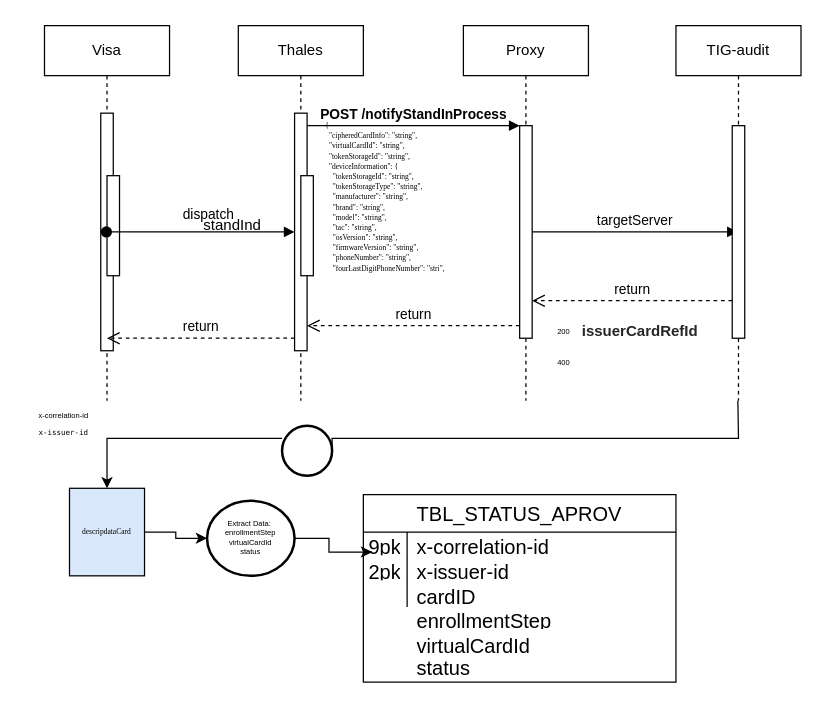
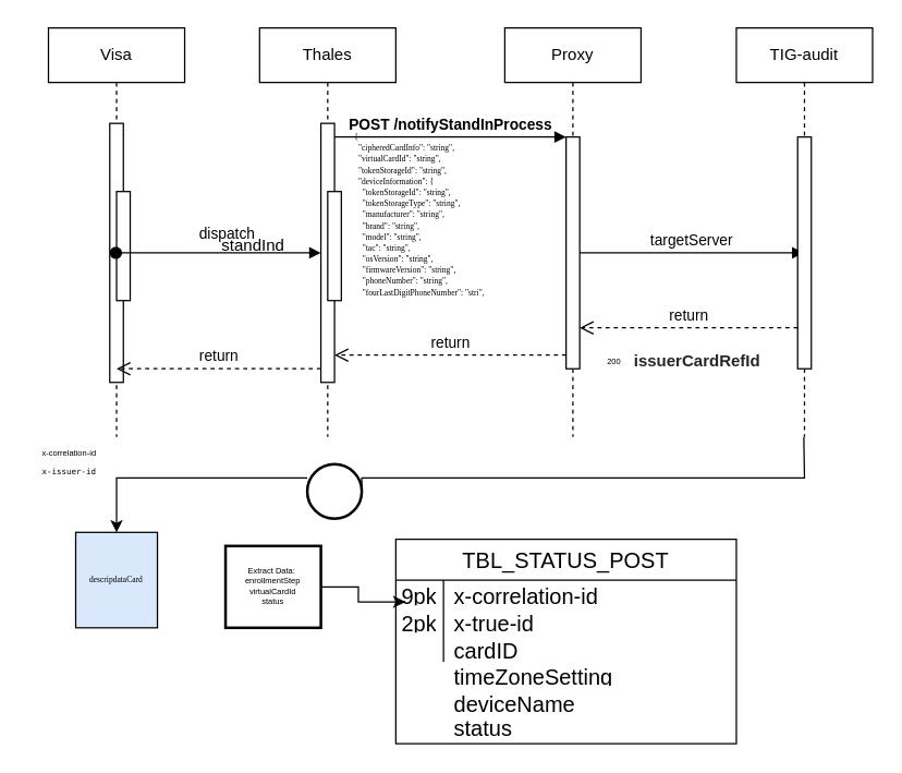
- <mxCell id="25" value="400" style="text;html=1;align=center;verticalAlign=middle;resizable=0;points=[];autosize=1;strokeColor=none;fillColor=none;fontSize=6;fontFamily=Helvetica;" vertex="1" parent="1"><mxGeometry x="435" y="280" width="30" height="20" as="geometry" /></mxCell>
- <mxCell id="31" value="TBL_STATUS_APROV" style="shape=table;startSize=30;container=1;collapsible=0;childLayout=tableLayout;fixedRows=1;rowLines=0;fontStyle=0;strokeColor=default;fontSize=16;fontFamily=Helvetica;" vertex="1" parent="1"><mxGeometry x="290" y="395" width="250" height="150" as="geometry" /></mxCell>
+ <mxCell id="31" value="TBL_STATUS_POST" style="shape=table;startSize=30;container=1;collapsible=0;childLayout=tableLayout;fixedRows=1;rowLines=0;fontStyle=0;strokeColor=default;fontSize=16;fontFamily=Helvetica;" vertex="1" parent="1"><mxGeometry x="290" y="395" width="250" height="150" as="geometry" /></mxCell>
- <mxCell id="20" style="edgeStyle=orthogonalEdgeStyle;rounded=0;orthogonalLoop=1;jettySize=auto;html=1;exitX=1;exitY=0.5;exitDx=0;exitDy=0;entryX=0;entryY=0.5;entryDx=0;entryDy=0;fontFamily=Helvetica;fontSize=6;" edge="1" parent="1" source="21" target="29"><mxGeometry relative="1" as="geometry" /></mxCell>
- <mxCell id="29" value="Extract Data:&amp;nbsp;&lt;br&gt;enrollmentStep&lt;br&gt;virtualCardId&lt;br&gt;status" style="ellipse;whiteSpace=wrap;html=1;fontSize=6;strokeWidth=2;fontFamily=Helvetica;" vertex="1" parent="1"><mxGeometry x="165" y="400" width="70" height="60" as="geometry" /></mxCell>
+ <mxCell id="29" value="Extract Data:&amp;nbsp;&lt;br&gt;enrollmentStep&lt;br&gt;virtualCardId&lt;br&gt;status" style="whiteSpace=wrap;html=1;fontSize=6;strokeWidth=2;fontFamily=Helvetica;" vertex="1" parent="1"><mxGeometry x="165" y="400" width="70" height="60" as="geometry" /></mxCell>
- <mxCell id="37" value="x-issuer-id" style="shape=partialRectangle;html=1;whiteSpace=wrap;connectable=0;fillColor=none;top=0;left=0;bottom=0;right=0;align=left;spacingLeft=6;overflow=hidden;strokeColor=inherit;fontSize=16;fontFamily=Helvetica;" vertex="1" parent="35"><mxGeometry x="35" width="215" height="20" as="geometry"><mxRectangle width="215" height="20" as="alternateBounds" /></mxGeometry></mxCell>
+ <mxCell id="37" value="x-true-id" style="shape=partialRectangle;html=1;whiteSpace=wrap;connectable=0;fillColor=none;top=0;left=0;bottom=0;right=0;align=left;spacingLeft=6;overflow=hidden;strokeColor=inherit;fontSize=16;fontFamily=Helvetica;" vertex="1" parent="35"><mxGeometry x="35" width="215" height="20" as="geometry"><mxRectangle width="215" height="20" as="alternateBounds" /></mxGeometry></mxCell>
- <mxCell id="42" value="enrollmentStep" style="shape=partialRectangle;html=1;whiteSpace=wrap;connectable=0;fillColor=none;top=0;left=0;bottom=0;right=0;align=left;spacingLeft=6;overflow=hidden;strokeColor=inherit;fontSize=16;fontFamily=Helvetica;" vertex="1" parent="1"><mxGeometry x="325" y="484" width="205" height="20" as="geometry"><mxRectangle width="205" height="20" as="alternateBounds" /></mxGeometry></mxCell>
+ <mxCell id="42" value="timeZoneSetting" style="shape=partialRectangle;html=1;whiteSpace=wrap;connectable=0;fillColor=none;top=0;left=0;bottom=0;right=0;align=left;spacingLeft=6;overflow=hidden;strokeColor=inherit;fontSize=16;fontFamily=Helvetica;" vertex="1" parent="1"><mxGeometry x="325" y="484" width="205" height="20" as="geometry"><mxRectangle width="205" height="20" as="alternateBounds" /></mxGeometry></mxCell>
- <mxCell id="43" value="virtualCardId" style="shape=partialRectangle;html=1;whiteSpace=wrap;connectable=0;fillColor=none;top=0;left=0;bottom=0;right=0;align=left;spacingLeft=6;overflow=hidden;strokeColor=inherit;fontSize=16;fontFamily=Helvetica;" vertex="1" parent="1"><mxGeometry x="325" y="504" width="205" height="20" as="geometry"><mxRectangle width="205" height="20" as="alternateBounds" /></mxGeometry></mxCell>
+ <mxCell id="43" value="deviceName" style="shape=partialRectangle;html=1;whiteSpace=wrap;connectable=0;fillColor=none;top=0;left=0;bottom=0;right=0;align=left;spacingLeft=6;overflow=hidden;strokeColor=inherit;fontSize=16;fontFamily=Helvetica;" vertex="1" parent="1"><mxGeometry x="325" y="504" width="205" height="20" as="geometry"><mxRectangle width="205" height="20" as="alternateBounds" /></mxGeometry></mxCell>
